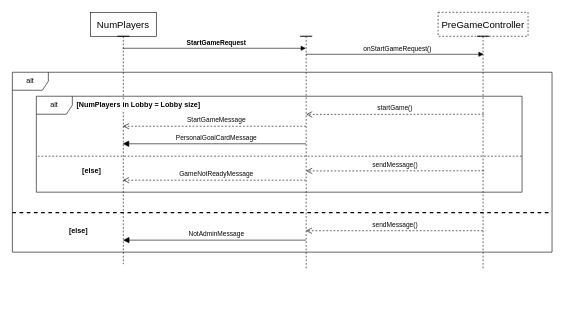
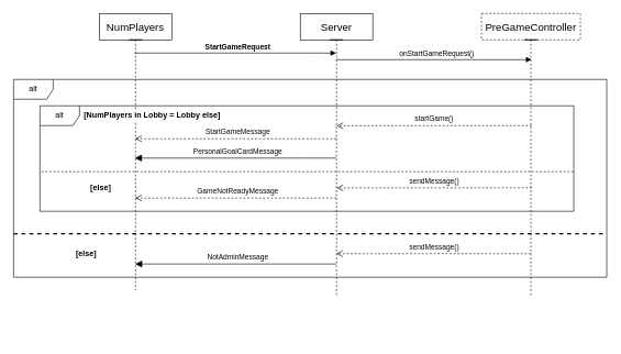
+ <mxCell id="4" value="Server" style="html=1;whiteSpace=wrap;fontSize=16;" parent="1" vertex="1"><mxGeometry x="455" y="20" width="110" height="40" as="geometry" /></mxCell>
- <mxCell id="12" value="[NumPlayers in Lobby = Lobby size]" style="text;html=1;align=center;verticalAlign=middle;resizable=0;points=[];autosize=1;strokeColor=none;fillColor=none;fontStyle=1;labelBackgroundColor=default;" parent="1" vertex="1"><mxGeometry x="115" y="160" width="230" height="30" as="geometry" /></mxCell>
+ <mxCell id="12" value="[NumPlayers in Lobby = Lobby else]" style="text;html=1;align=center;verticalAlign=middle;resizable=0;points=[];autosize=1;strokeColor=none;fillColor=none;fontStyle=1;labelBackgroundColor=default;" parent="1" vertex="1"><mxGeometry x="115" y="160" width="230" height="30" as="geometry" /></mxCell>
